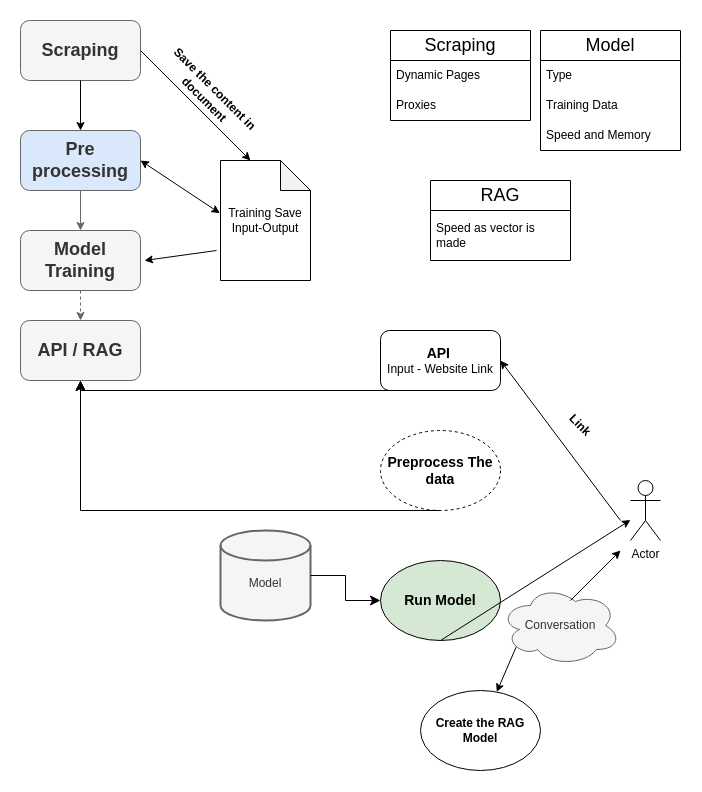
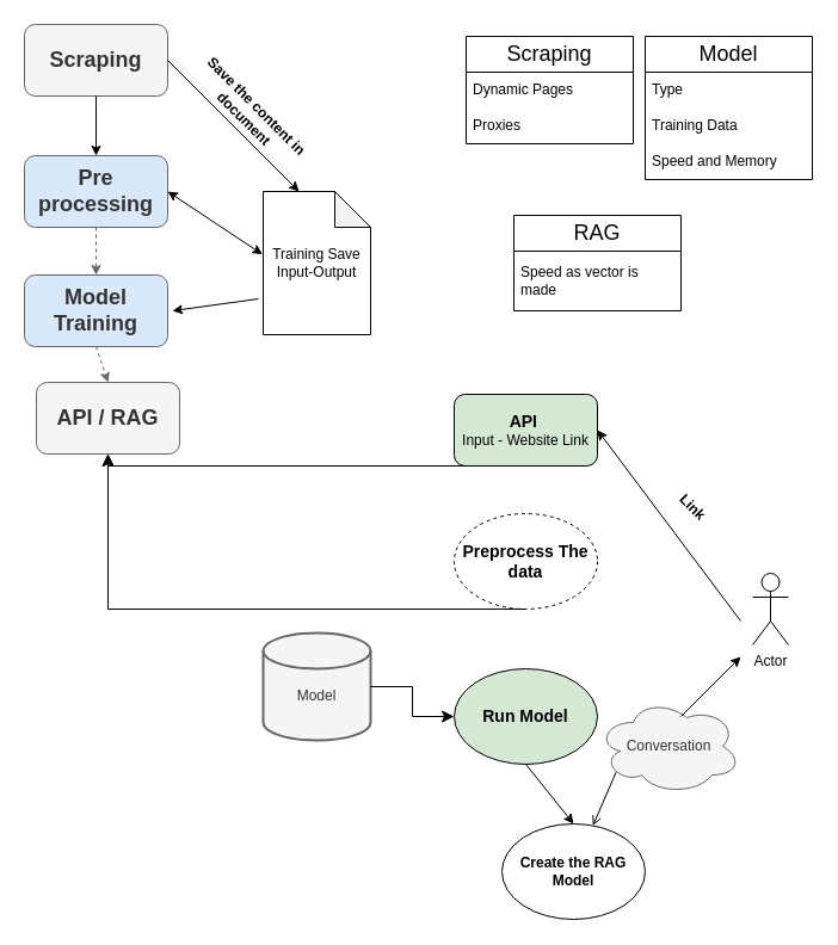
- <mxCell id="6" value="" style="endArrow=classic;html=1;rounded=0;exitX=0.5;exitY=1;exitDx=0;exitDy=0;entryX=0.5;entryY=0;entryDx=0;entryDy=0;fillColor=#f5f5f5;strokeColor=#666666;" edge="1" parent="1" source="3" target="4"><mxGeometry width="50" height="50" relative="1" as="geometry"><mxPoint x="320" y="220" as="sourcePoint" /><mxPoint x="370" y="170" as="targetPoint" /></mxGeometry></mxCell>
+ <mxCell id="6" value="" style="endArrow=classic;html=1;rounded=0;exitX=0.5;exitY=1;exitDx=0;exitDy=0;entryX=0.5;entryY=0;entryDx=0;entryDy=0;fillColor=#f5f5f5;strokeColor=#666666;dashed=1;" edge="1" parent="1" source="3" target="4"><mxGeometry width="50" height="50" relative="1" as="geometry"><mxPoint x="320" y="220" as="sourcePoint" /><mxPoint x="370" y="170" as="targetPoint" /></mxGeometry></mxCell>
- <mxCell id="4" value="&lt;font style=&quot;font-size: 18px;&quot;&gt;&lt;b&gt;Model Training&lt;/b&gt;&lt;/font&gt;" style="rounded=1;whiteSpace=wrap;html=1;fillColor=#f5f5f5;strokeColor=#666666;fontColor=#333333;" vertex="1" parent="1"><mxGeometry x="20" y="230" width="120" height="60" as="geometry" /></mxCell>
+ <mxCell id="4" value="&lt;font style=&quot;font-size: 18px;&quot;&gt;&lt;b&gt;Model Training&lt;/b&gt;&lt;/font&gt;" style="rounded=1;whiteSpace=wrap;html=1;fillColor=#dae8fc;strokeColor=#666666;fontColor=#333333;" vertex="1" parent="1"><mxGeometry x="20" y="230" width="120" height="60" as="geometry" /></mxCell>
- <mxCell id="5" value="&lt;b&gt;&lt;font style=&quot;font-size: 18px;&quot;&gt;API / RAG&lt;/font&gt;&lt;/b&gt;" style="rounded=1;whiteSpace=wrap;html=1;fillColor=#f5f5f5;strokeColor=#666666;fontColor=#333333;" vertex="1" parent="1"><mxGeometry x="20" y="320" width="120" height="60" as="geometry" /></mxCell>
+ <mxCell id="5" value="&lt;b&gt;&lt;font style=&quot;font-size: 18px;&quot;&gt;API / RAG&lt;/font&gt;&lt;/b&gt;" style="rounded=1;whiteSpace=wrap;html=1;fillColor=#f5f5f5;strokeColor=#666666;fontColor=#333333;" vertex="1" parent="1"><mxGeometry x="30" y="320" width="120" height="60" as="geometry" /></mxCell>
- <mxCell id="24" value="&lt;font style=&quot;font-size: 14px;&quot;&gt;&lt;b&gt;API&lt;/b&gt;&lt;/font&gt;&amp;nbsp;&lt;div&gt;Input - Website Link&lt;/div&gt;" style="rounded=1;whiteSpace=wrap;html=1;" vertex="1" parent="1"><mxGeometry x="380" y="330" width="120" height="60" as="geometry" /></mxCell>
+ <mxCell id="24" value="&lt;font style=&quot;font-size: 14px;&quot;&gt;&lt;b&gt;API&lt;/b&gt;&lt;/font&gt;&amp;nbsp;&lt;div&gt;Input - Website Link&lt;/div&gt;" style="rounded=1;whiteSpace=wrap;html=1;fillColor=#d5e8d4;" vertex="1" parent="1"><mxGeometry x="380" y="330" width="120" height="60" as="geometry" /></mxCell>
- <mxCell id="31" value="" style="endArrow=classic;html=1;rounded=0;exitX=0.5;exitY=1;exitDx=0;exitDy=0;" edge="1" parent="1" source="25" target="32"><mxGeometry width="50" height="50" relative="1" as="geometry"><mxPoint x="320" y="710" as="sourcePoint" /><mxPoint x="370" y="660" as="targetPoint" /></mxGeometry></mxCell>
+ <mxCell id="31" value="" style="endArrow=classic;html=1;rounded=0;exitX=0.5;exitY=1;exitDx=0;exitDy=0;entryX=0.5;entryY=0;entryDx=0;entryDy=0;" edge="1" parent="1" source="25" target="30"><mxGeometry width="50" height="50" relative="1" as="geometry"><mxPoint x="320" y="710" as="sourcePoint" /><mxPoint x="370" y="660" as="targetPoint" /></mxGeometry></mxCell>
- <mxCell id="37" value="" style="endArrow=classic;html=1;rounded=0;exitX=0.13;exitY=0.77;exitDx=0;exitDy=0;exitPerimeter=0;" edge="1" parent="1" source="35" target="30"><mxGeometry width="50" height="50" relative="1" as="geometry"><mxPoint x="480" y="700" as="sourcePoint" /><mxPoint x="550" y="700" as="targetPoint" /></mxGeometry></mxCell>
+ <mxCell id="37" value="" style="endArrow=open;html=1;rounded=0;exitX=0.13;exitY=0.77;exitDx=0;exitDy=0;exitPerimeter=0;" edge="1" parent="1" source="35" target="30"><mxGeometry width="50" height="50" relative="1" as="geometry"><mxPoint x="480" y="700" as="sourcePoint" /><mxPoint x="550" y="700" as="targetPoint" /></mxGeometry></mxCell>
